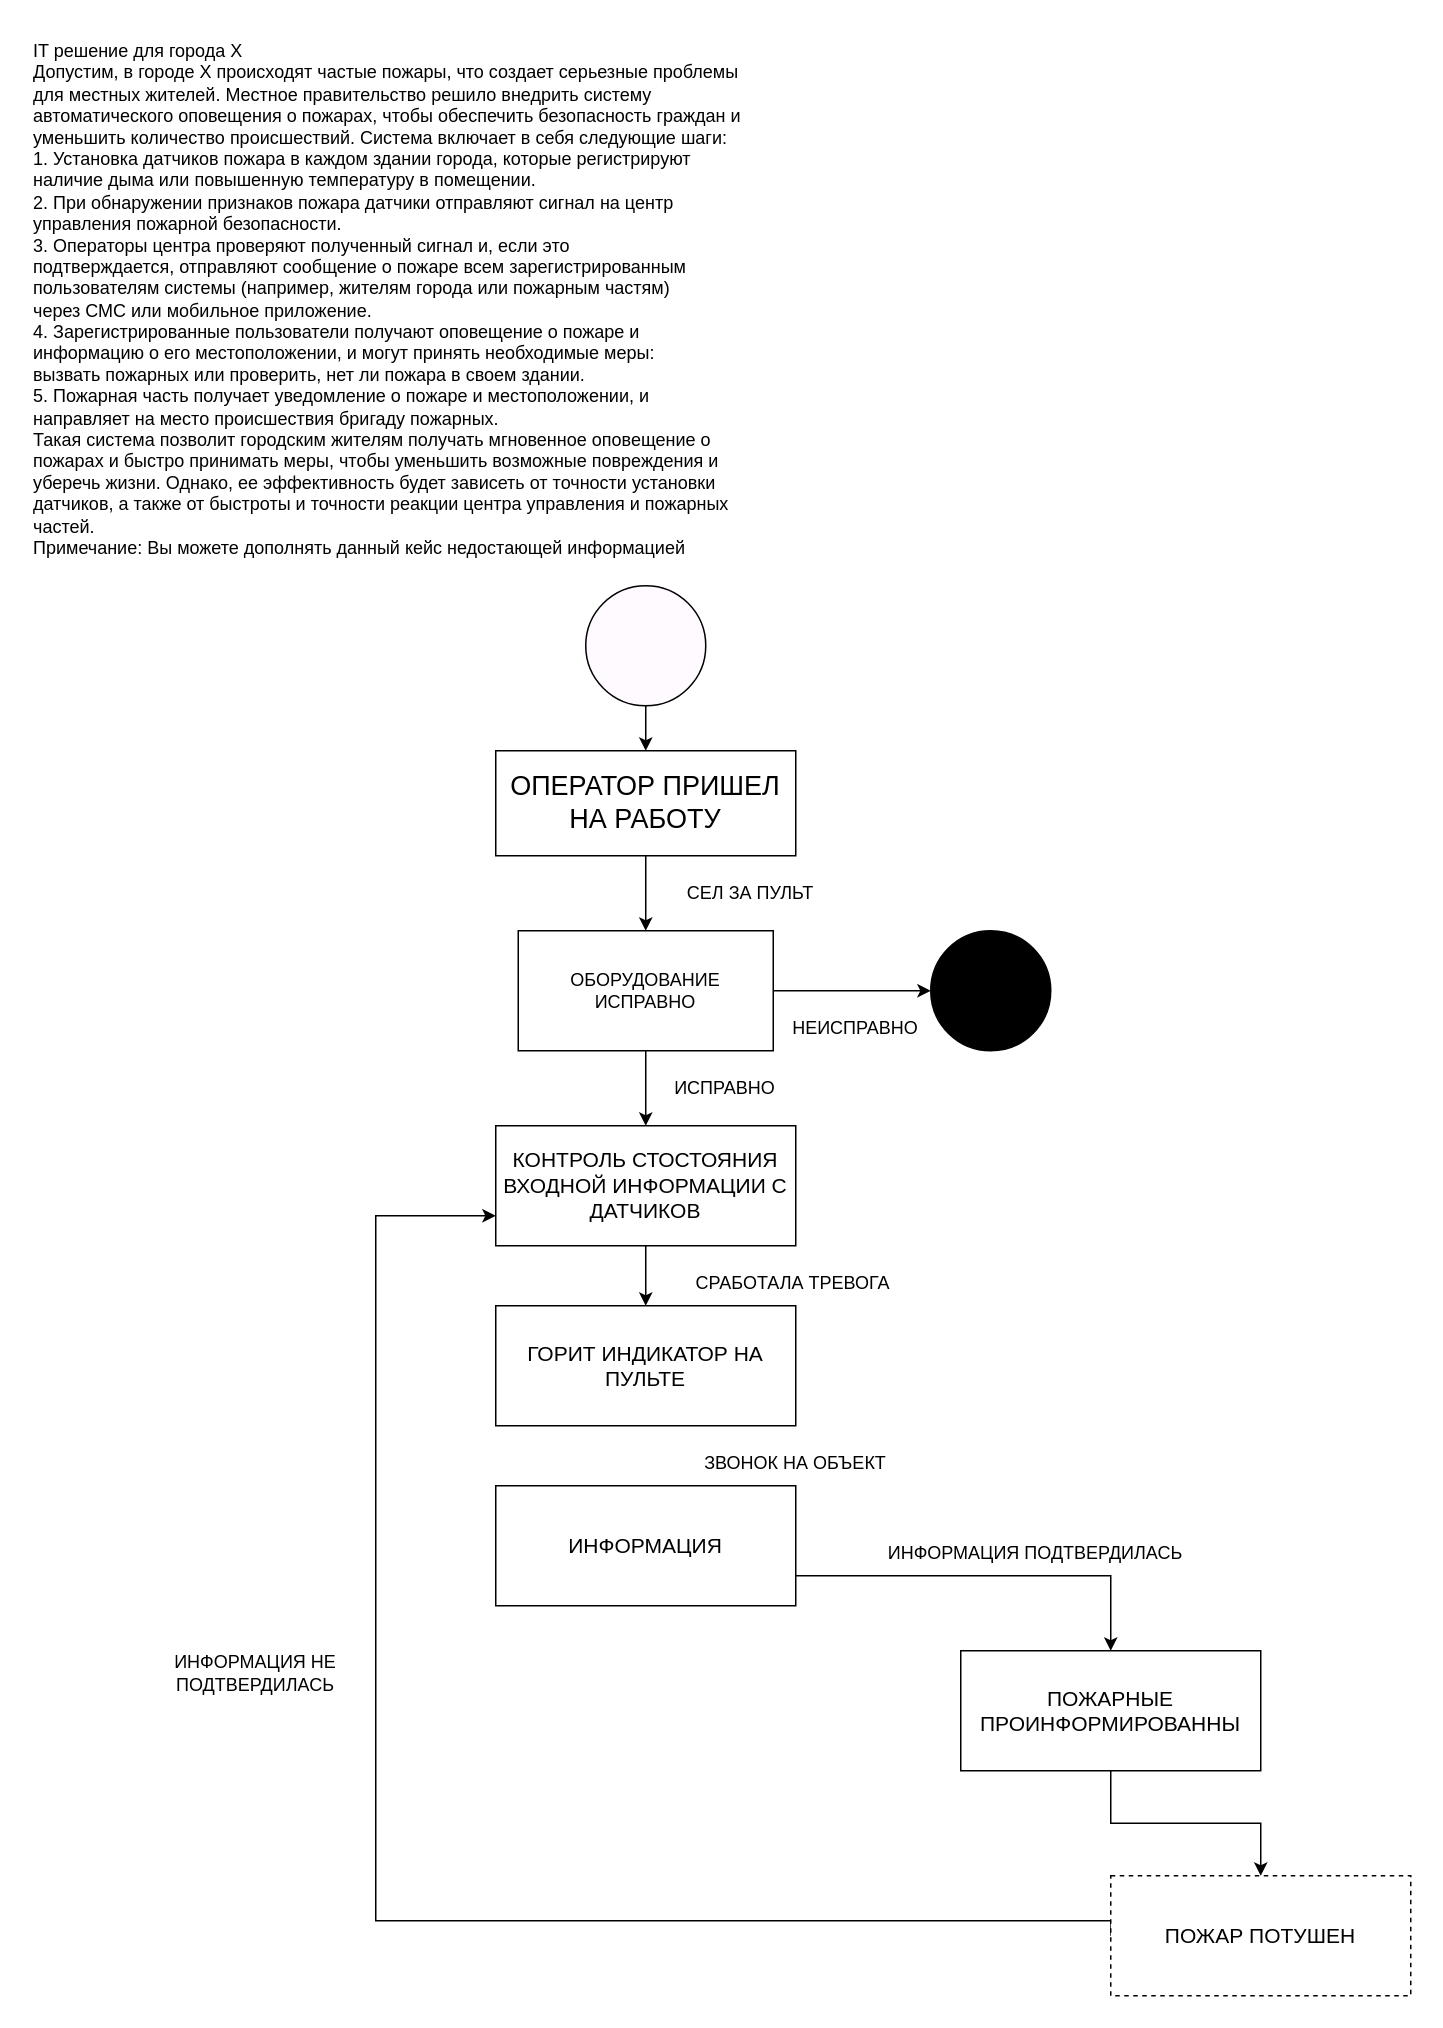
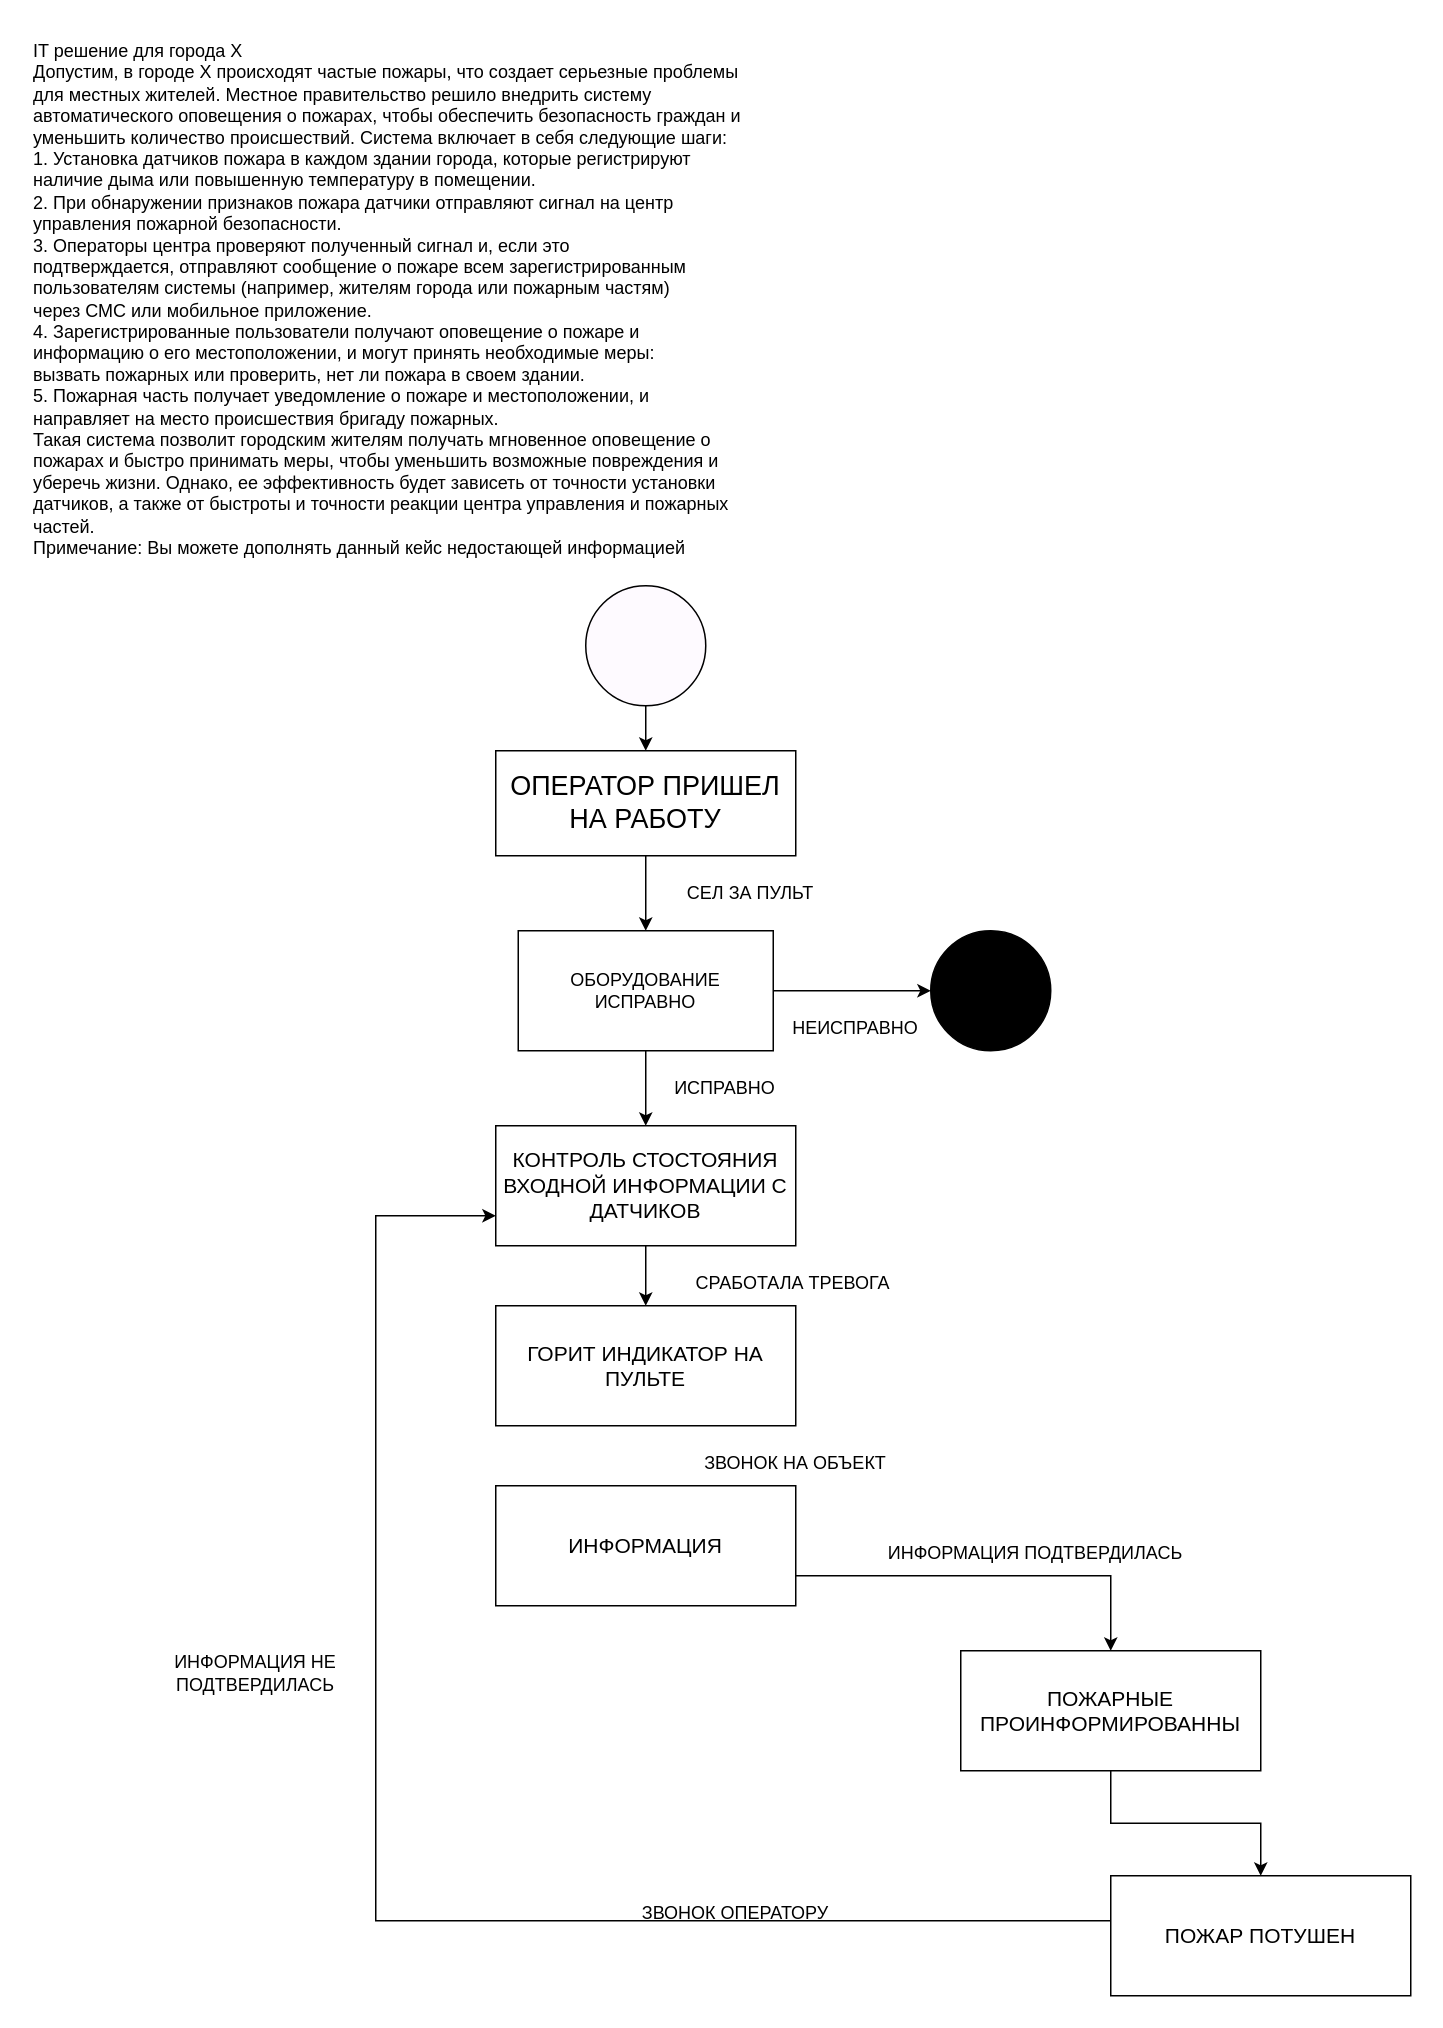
+ <mxCell id="25" value="ЗВОНОК ОПЕРАТОРУ" style="text;html=1;strokeColor=none;fillColor=none;align=center;verticalAlign=middle;whiteSpace=wrap;rounded=0;" vertex="1" parent="1"><mxGeometry x="390" y="1230" width="200" height="90" as="geometry" /></mxCell>
- <mxCell id="24" value="ПОЖАР ПОТУШЕН" style="rounded=0;whiteSpace=wrap;html=1;fontSize=14;dashed=1;" vertex="1" parent="1"><mxGeometry x="740" y="1250" width="200" height="80" as="geometry" /></mxCell>
+ <mxCell id="24" value="ПОЖАР ПОТУШЕН" style="rounded=0;whiteSpace=wrap;html=1;fontSize=14;" vertex="1" parent="1"><mxGeometry x="740" y="1250" width="200" height="80" as="geometry" /></mxCell>
